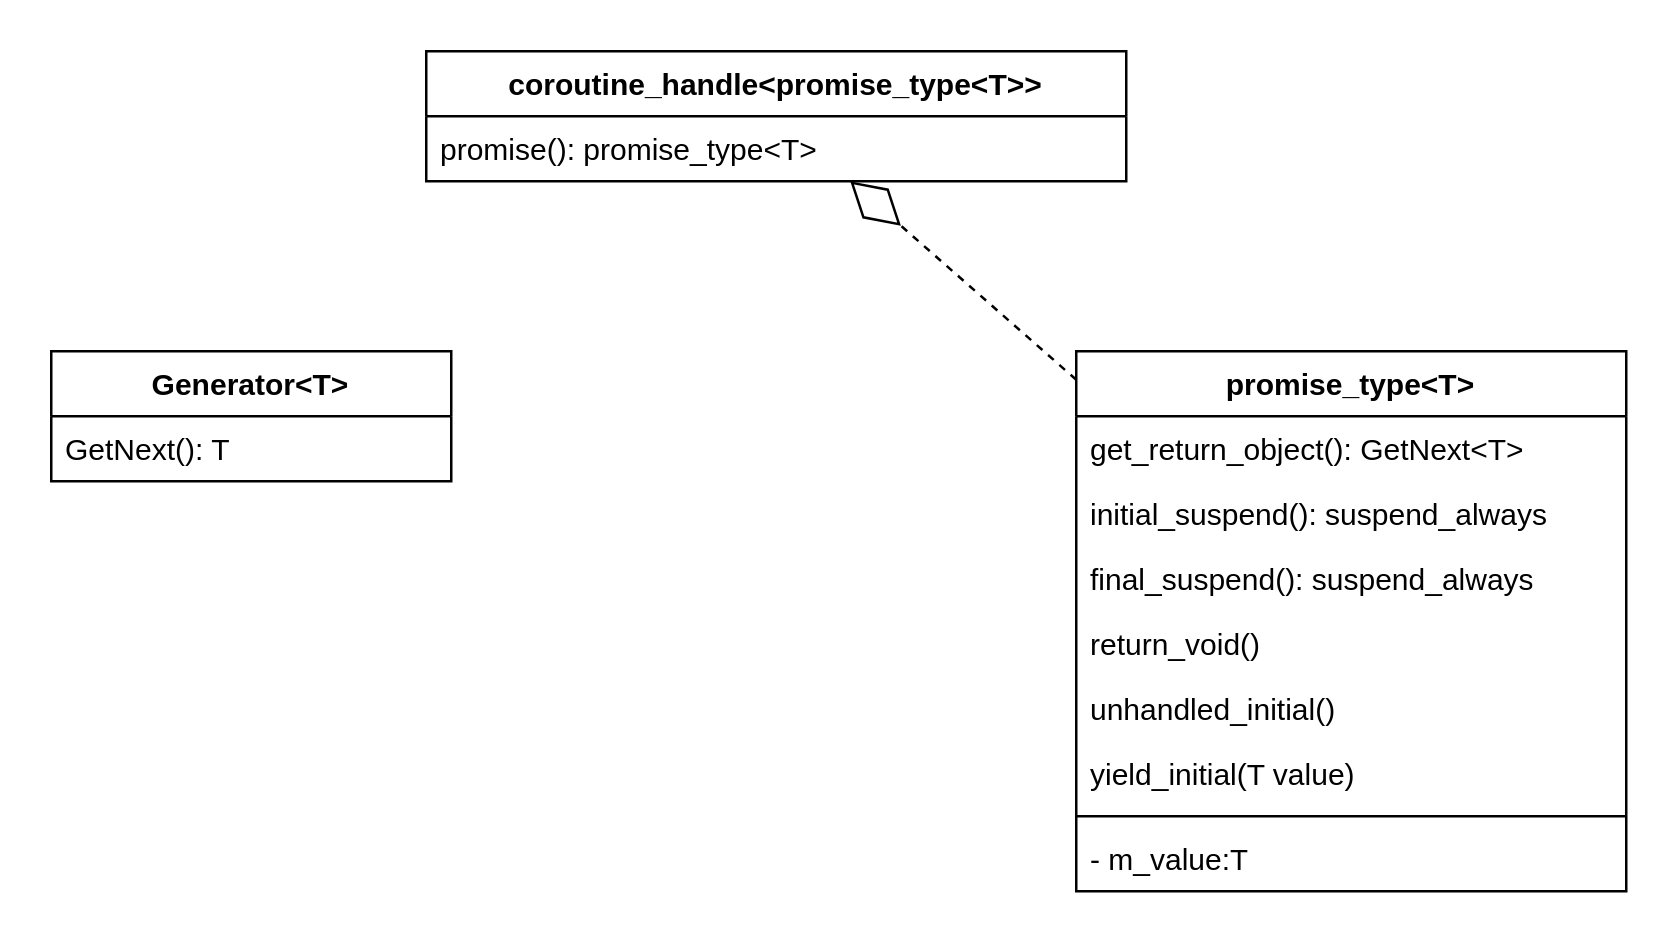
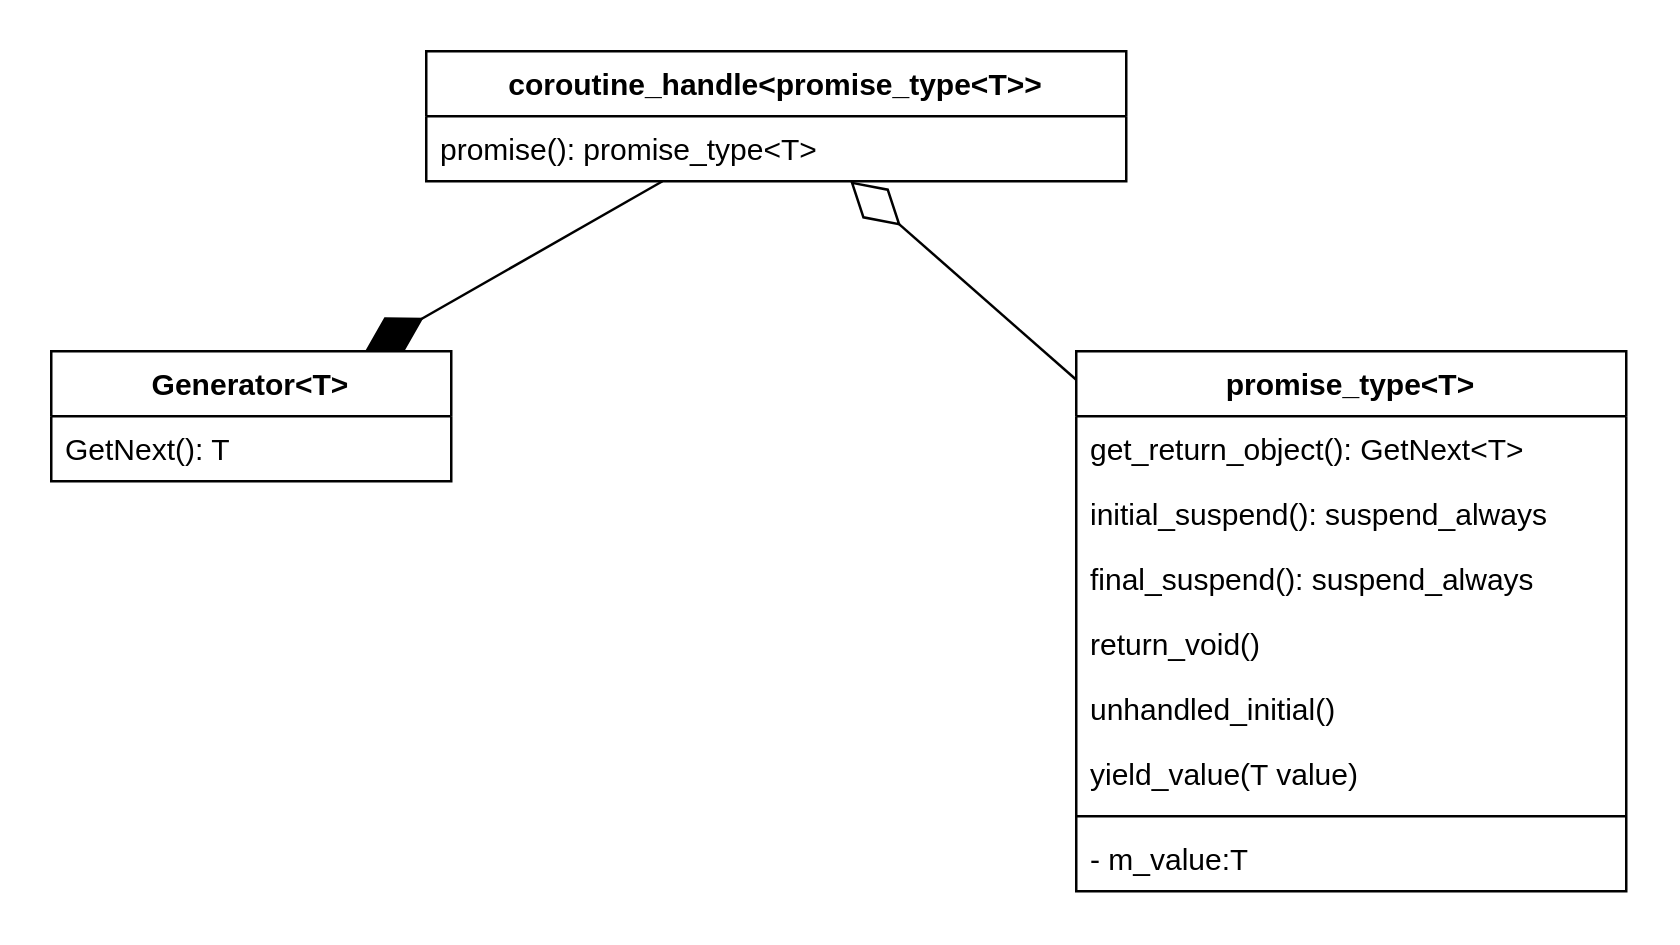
+ <mxCell id="15" value="" style="endArrow=diamondThin;endFill=1;endSize=24;html=1;rounded=0;" edge="1" parent="1" source="13" target="2"><mxGeometry width="160" relative="1" as="geometry"><mxPoint x="120" y="280" as="sourcePoint" /><mxPoint x="280" y="280" as="targetPoint" /></mxGeometry></mxCell>
- <mxCell id="16" value="" style="endArrow=diamondThin;endFill=0;endSize=24;html=1;rounded=0;dashed=1;" edge="1" parent="1" source="4" target="13"><mxGeometry width="160" relative="1" as="geometry"><mxPoint x="310" y="290" as="sourcePoint" /><mxPoint x="470" y="290" as="targetPoint" /></mxGeometry></mxCell>
+ <mxCell id="16" value="" style="endArrow=diamondThin;endFill=0;endSize=24;html=1;rounded=0;" edge="1" parent="1" source="4" target="13"><mxGeometry width="160" relative="1" as="geometry"><mxPoint x="310" y="290" as="sourcePoint" /><mxPoint x="470" y="290" as="targetPoint" /></mxGeometry></mxCell>
- <mxCell id="10" value="yield_initial(T value)" style="text;strokeColor=none;fillColor=none;align=left;verticalAlign=top;spacingLeft=4;spacingRight=4;overflow=hidden;rotatable=0;points=[[0,0.5],[1,0.5]];portConstraint=eastwest;whiteSpace=wrap;html=1;" vertex="1" parent="4"><mxGeometry y="156" width="220" height="26" as="geometry" /></mxCell>
+ <mxCell id="10" value="yield_value(T value)" style="text;strokeColor=none;fillColor=none;align=left;verticalAlign=top;spacingLeft=4;spacingRight=4;overflow=hidden;rotatable=0;points=[[0,0.5],[1,0.5]];portConstraint=eastwest;whiteSpace=wrap;html=1;" vertex="1" parent="4"><mxGeometry y="156" width="220" height="26" as="geometry" /></mxCell>
